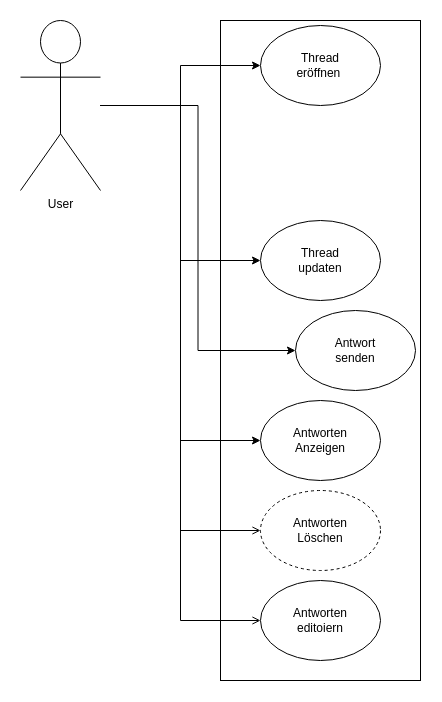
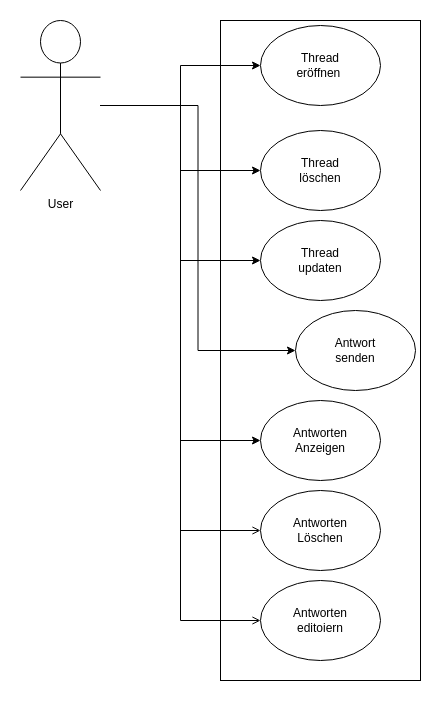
+ <mxCell id="11" style="edgeStyle=orthogonalEdgeStyle;rounded=0;orthogonalLoop=1;jettySize=auto;html=1;" parent="1" source="17" target="8" edge="1"><mxGeometry relative="1" as="geometry" /></mxCell>
+ <mxCell id="8" value="Thread &lt;br&gt;löschen" style="ellipse;whiteSpace=wrap;html=1;" parent="1" vertex="1"><mxGeometry x="260" y="130" width="120" height="80" as="geometry" /></mxCell>
- <mxCell id="6" value="Antworten&lt;br&gt;Löschen" style="ellipse;whiteSpace=wrap;html=1;dashed=1;" parent="1" vertex="1"><mxGeometry x="260" y="490" width="120" height="80" as="geometry" /></mxCell>
+ <mxCell id="6" value="Antworten&lt;br&gt;Löschen" style="ellipse;whiteSpace=wrap;html=1;" parent="1" vertex="1"><mxGeometry x="260" y="490" width="120" height="80" as="geometry" /></mxCell>
